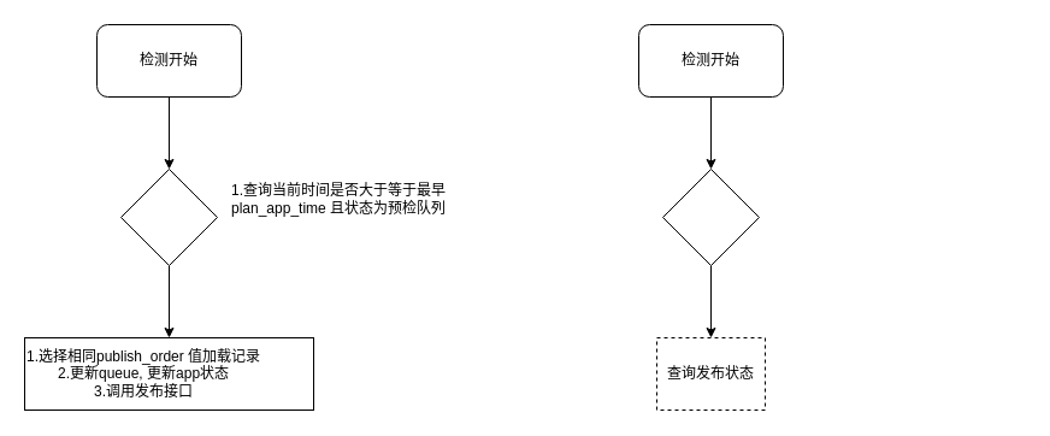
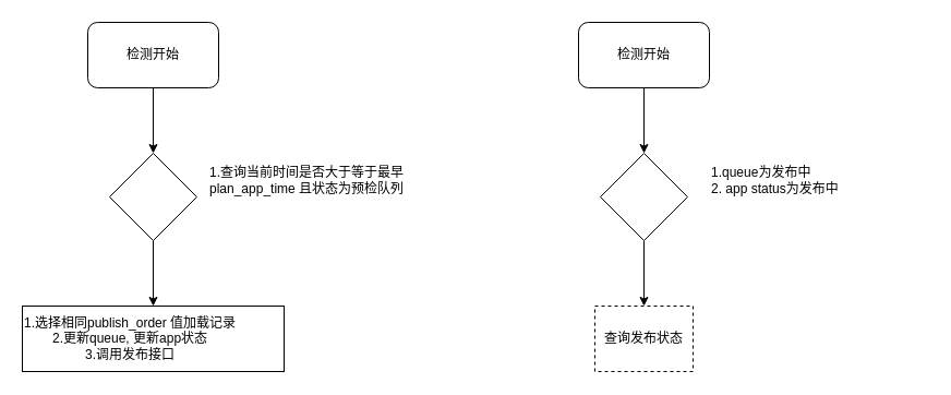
+ <mxCell id="13" value="1.queue为发布中&lt;br&gt;2. app status为发布中" style="text;html=1;strokeColor=none;fillColor=none;align=left;verticalAlign=middle;whiteSpace=wrap;rounded=0;" vertex="1" parent="1"><mxGeometry x="650" y="150" width="200" height="30" as="geometry" /></mxCell>
